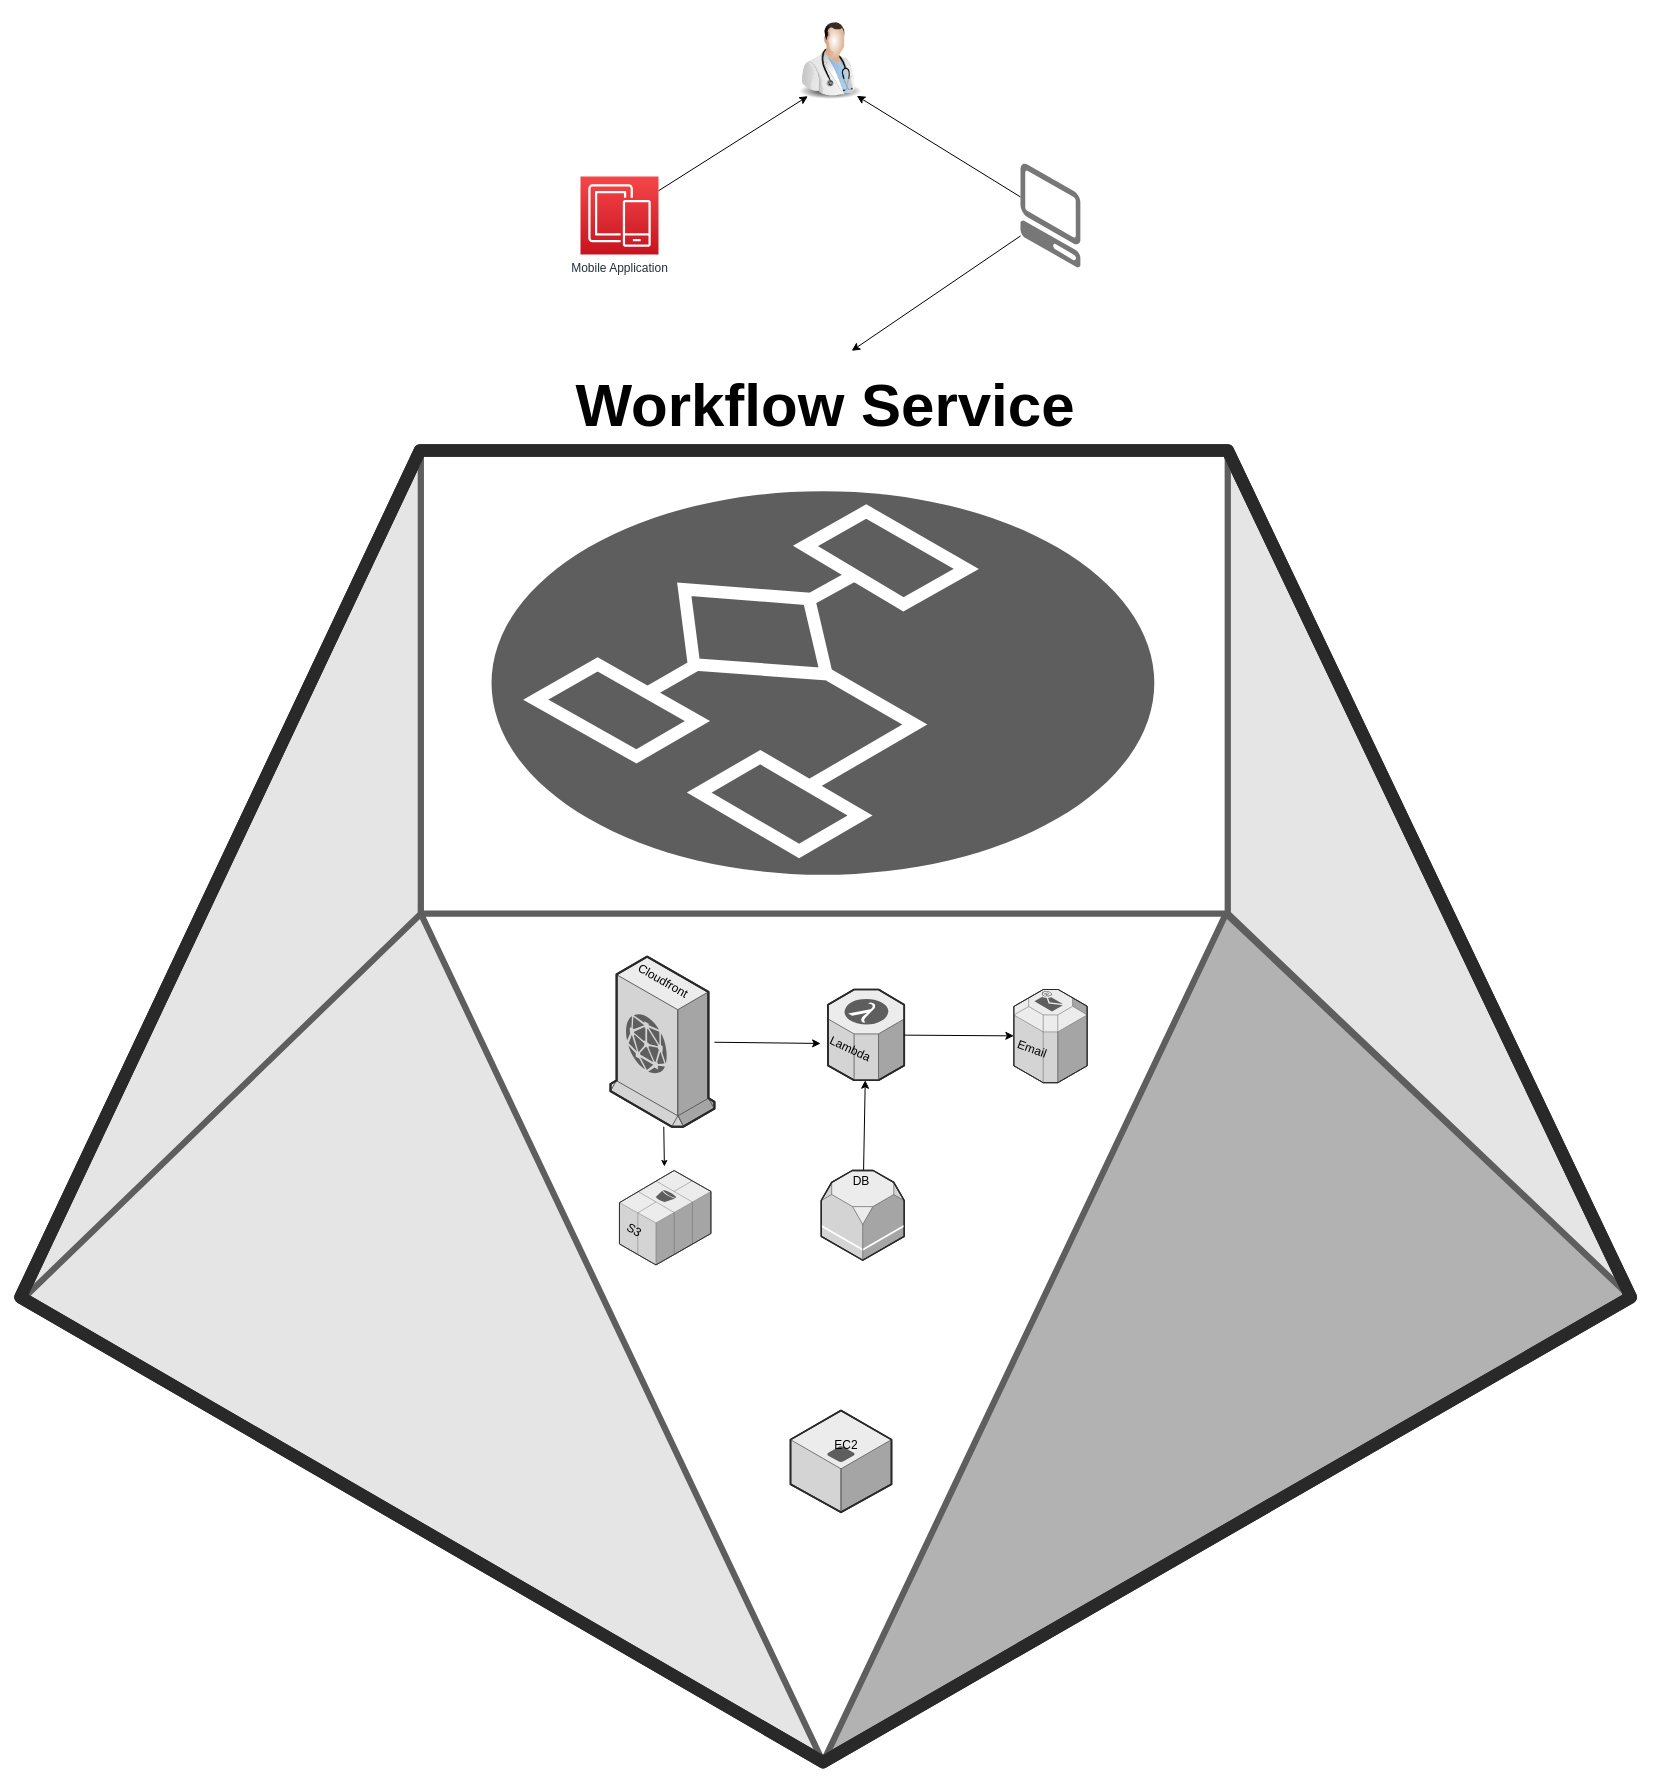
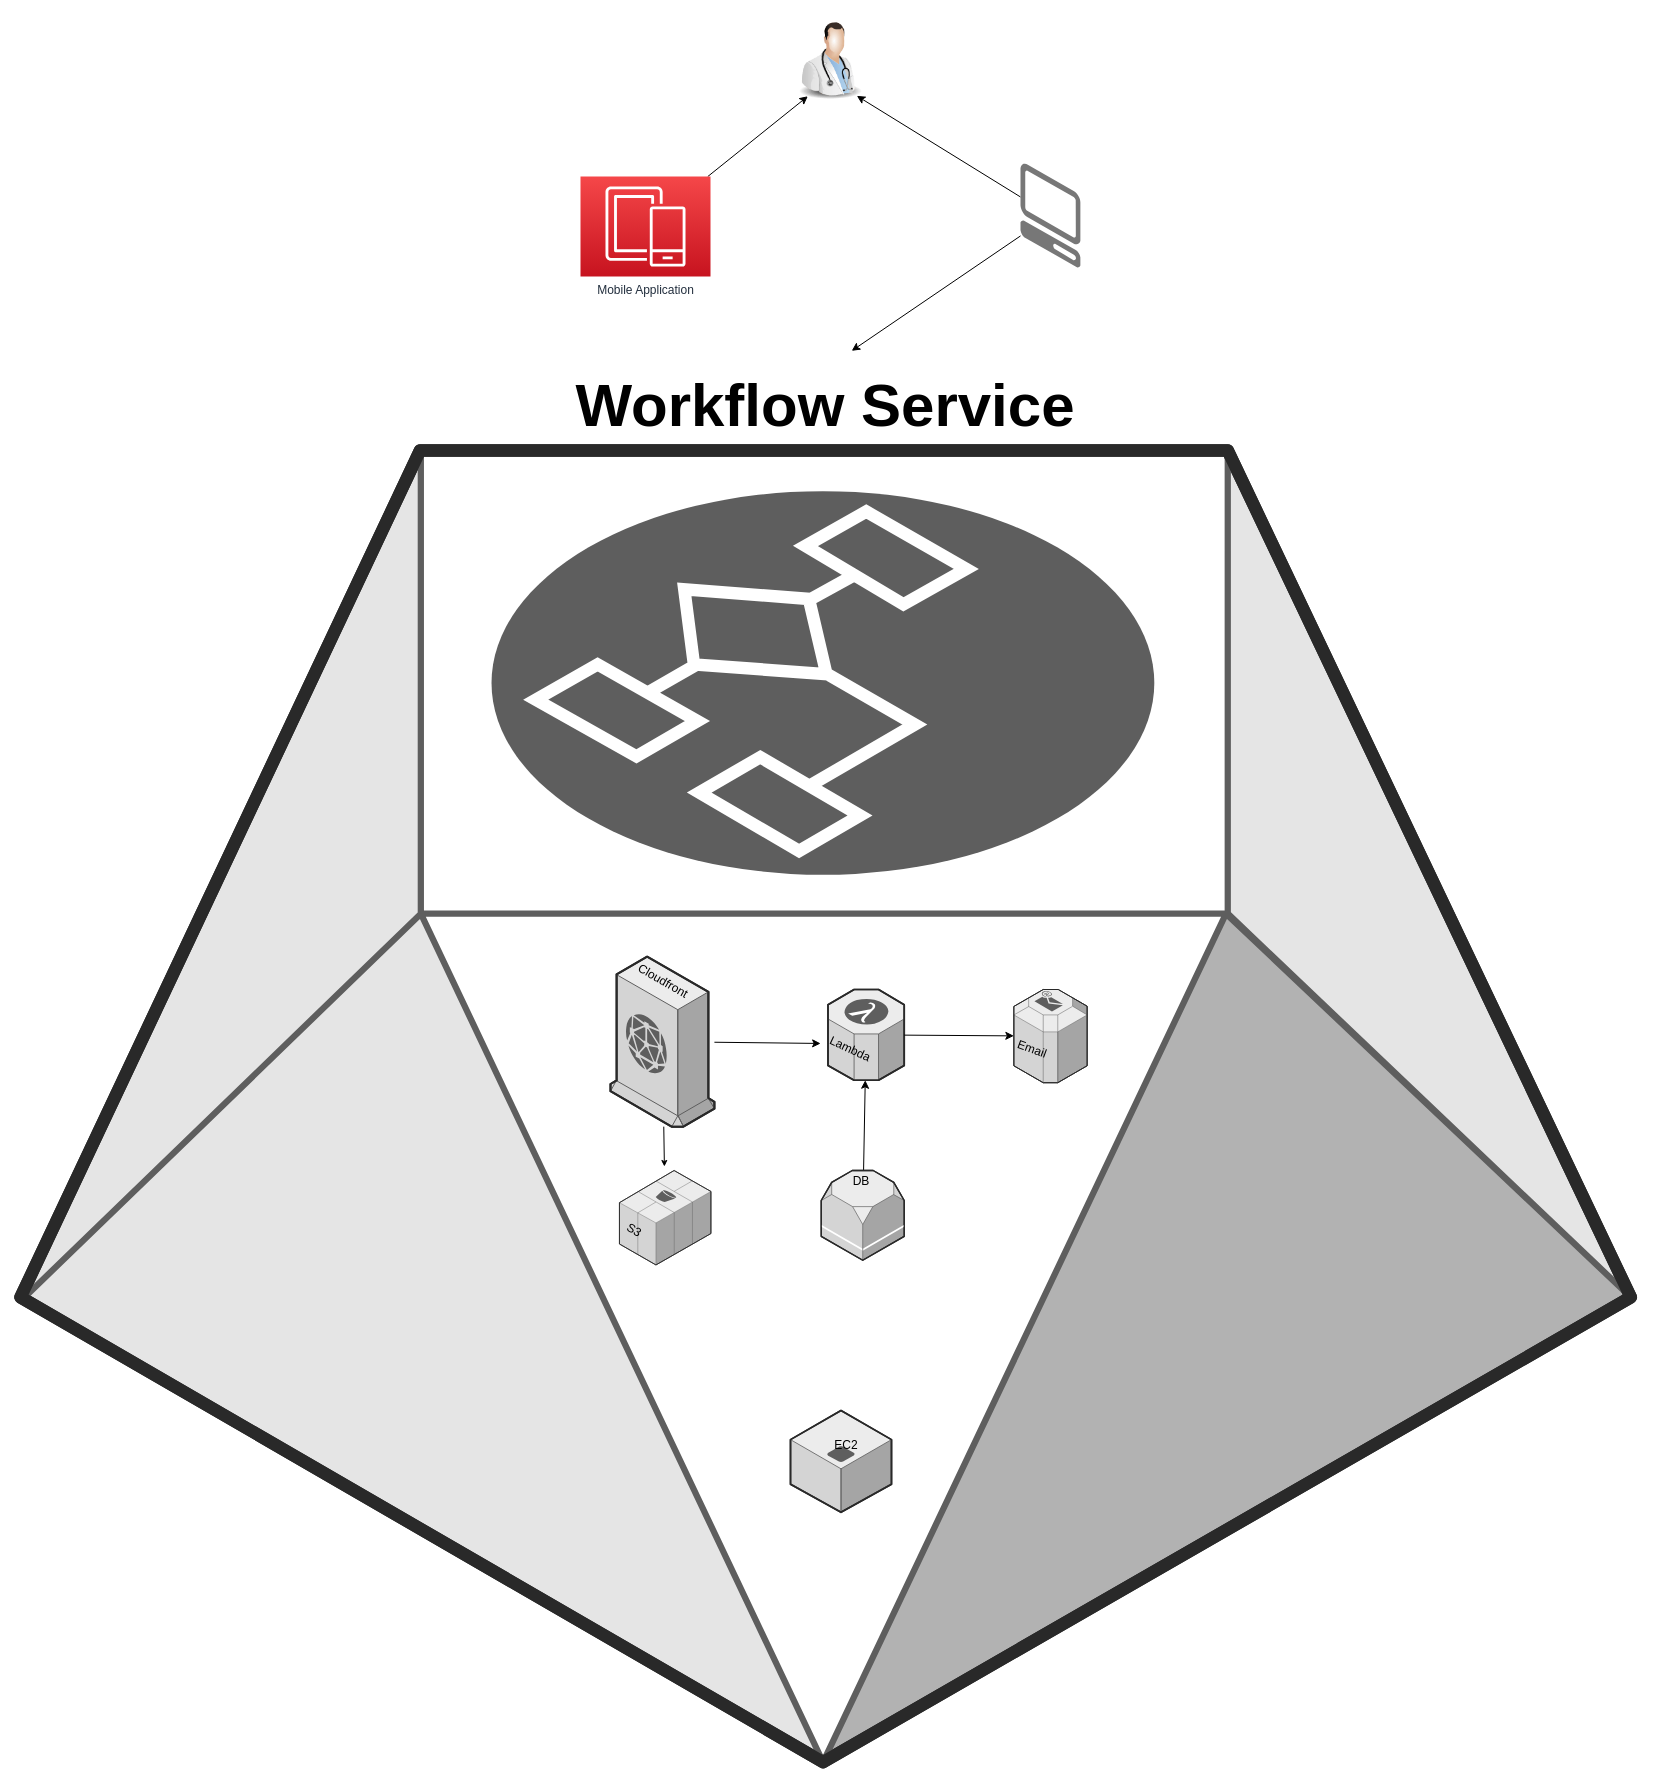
- <mxCell id="4" value="Mobile Application" style="outlineConnect=0;fontColor=#232F3E;gradientColor=#F54749;gradientDirection=north;fillColor=#C7131F;strokeColor=#ffffff;dashed=0;verticalLabelPosition=bottom;verticalAlign=top;align=center;html=1;fontSize=12;fontStyle=0;aspect=fixed;shape=mxgraph.aws4.resourceIcon;resIcon=mxgraph.aws4.mobile;" parent="1" vertex="1"><mxGeometry x="580" y="176" width="78" height="78" as="geometry" /></mxCell>
+ <mxCell id="4" value="Mobile Application" style="outlineConnect=0;fontColor=#232F3E;gradientColor=#F54749;gradientDirection=north;fillColor=#C7131F;strokeColor=#ffffff;dashed=0;verticalLabelPosition=bottom;verticalAlign=top;align=center;html=1;fontSize=12;fontStyle=0;aspect=fixed;shape=mxgraph.aws4.resourceIcon;resIcon=mxgraph.aws4.mobile;" parent="1" vertex="1"><mxGeometry x="580" y="176" width="130" height="100" as="geometry" /></mxCell>
